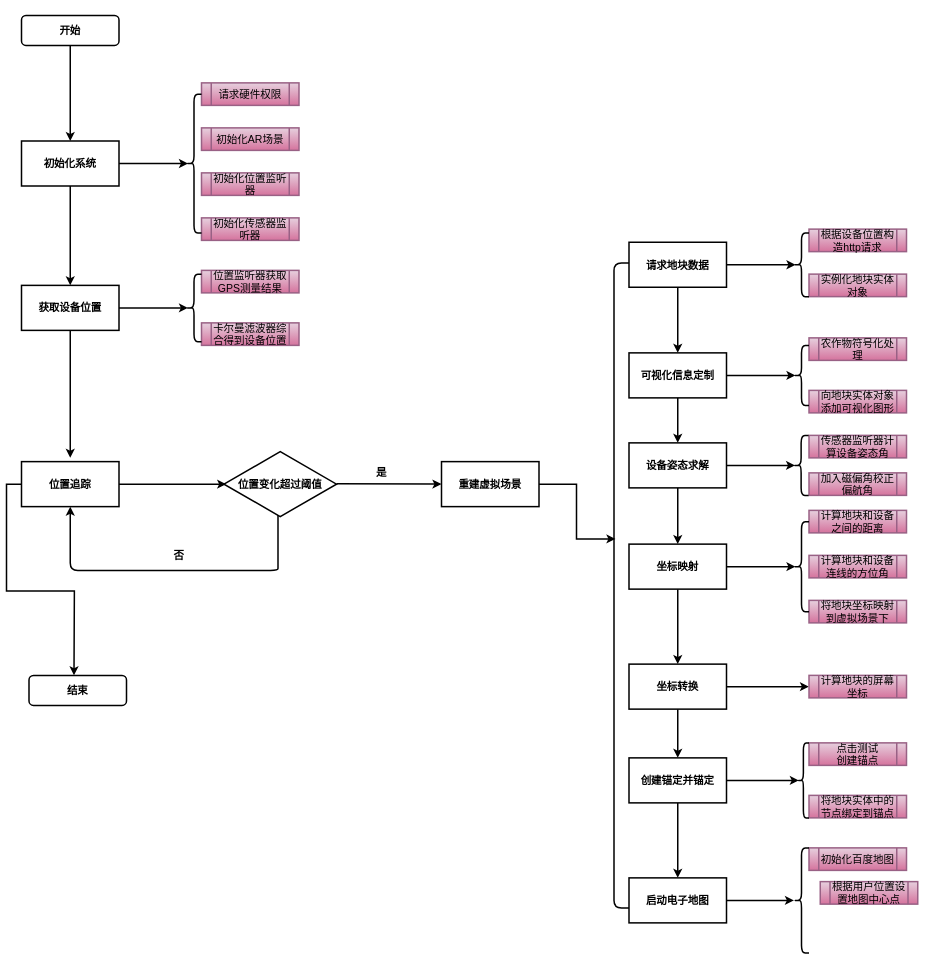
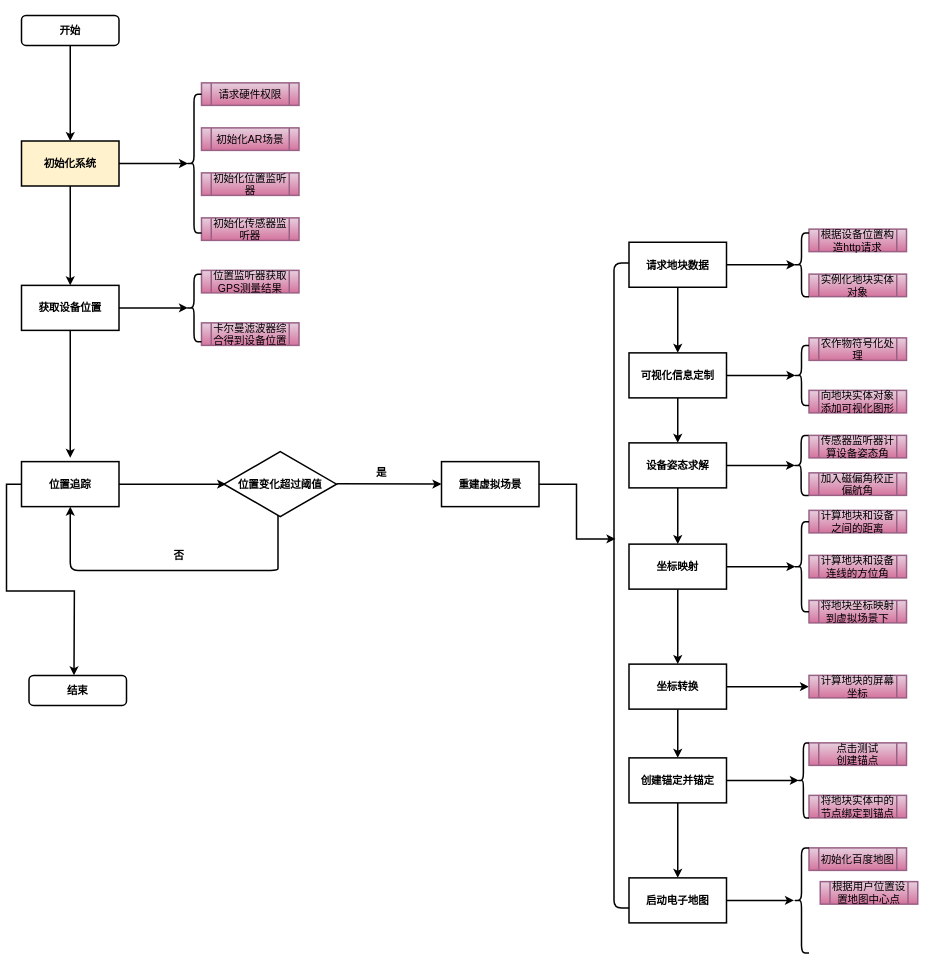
- <mxCell id="50" value="初始化系统" style="rounded=0;whiteSpace=wrap;html=1;strokeWidth=2;fontSize=14;fontStyle=1" vertex="1" parent="1"><mxGeometry x="20" y="187.5" width="130" height="60" as="geometry" /></mxCell>
+ <mxCell id="50" value="初始化系统" style="rounded=0;whiteSpace=wrap;html=1;strokeWidth=2;fontSize=14;fontStyle=1;fillColor=#fff2cc;" vertex="1" parent="1"><mxGeometry x="20" y="187.5" width="130" height="60" as="geometry" /></mxCell>
